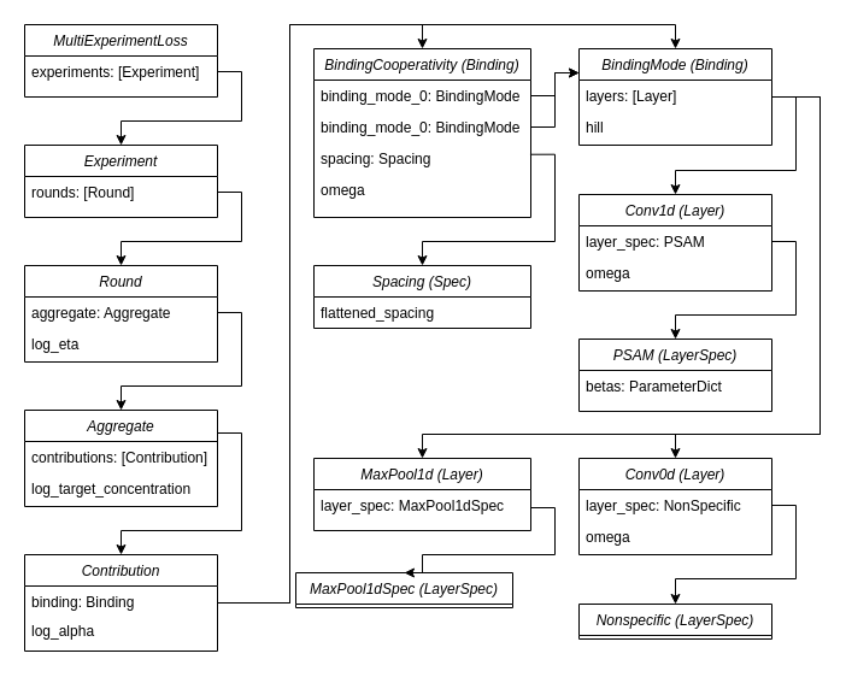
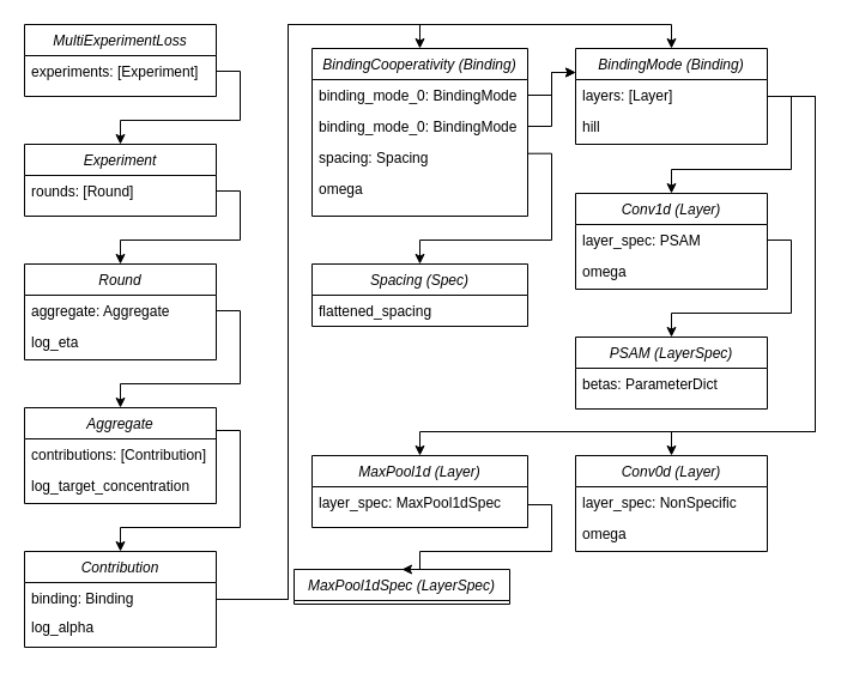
- <mxCell id="51" style="edgeStyle=orthogonalEdgeStyle;rounded=0;orthogonalLoop=1;jettySize=auto;html=1;exitX=1;exitY=0.5;exitDx=0;exitDy=0;entryX=0.5;entryY=0;entryDx=0;entryDy=0;" edge="1" parent="1" source="37" target="40"><mxGeometry relative="1" as="geometry"><Array as="points"><mxPoint x="660" y="419" /><mxPoint x="660" y="480" /><mxPoint x="560" y="480" /></Array></mxGeometry></mxCell>
- <mxCell id="40" value="Nonspecific (LayerSpec)" style="swimlane;fontStyle=2;align=center;verticalAlign=top;childLayout=stackLayout;horizontal=1;startSize=26;horizontalStack=0;resizeParent=1;resizeLast=0;collapsible=1;marginBottom=0;rounded=0;shadow=0;strokeWidth=1;" vertex="1" parent="1"><mxGeometry x="480" y="501" width="160" height="29" as="geometry"><mxRectangle x="230" y="140" width="160" height="26" as="alternateBounds" /></mxGeometry></mxCell>
